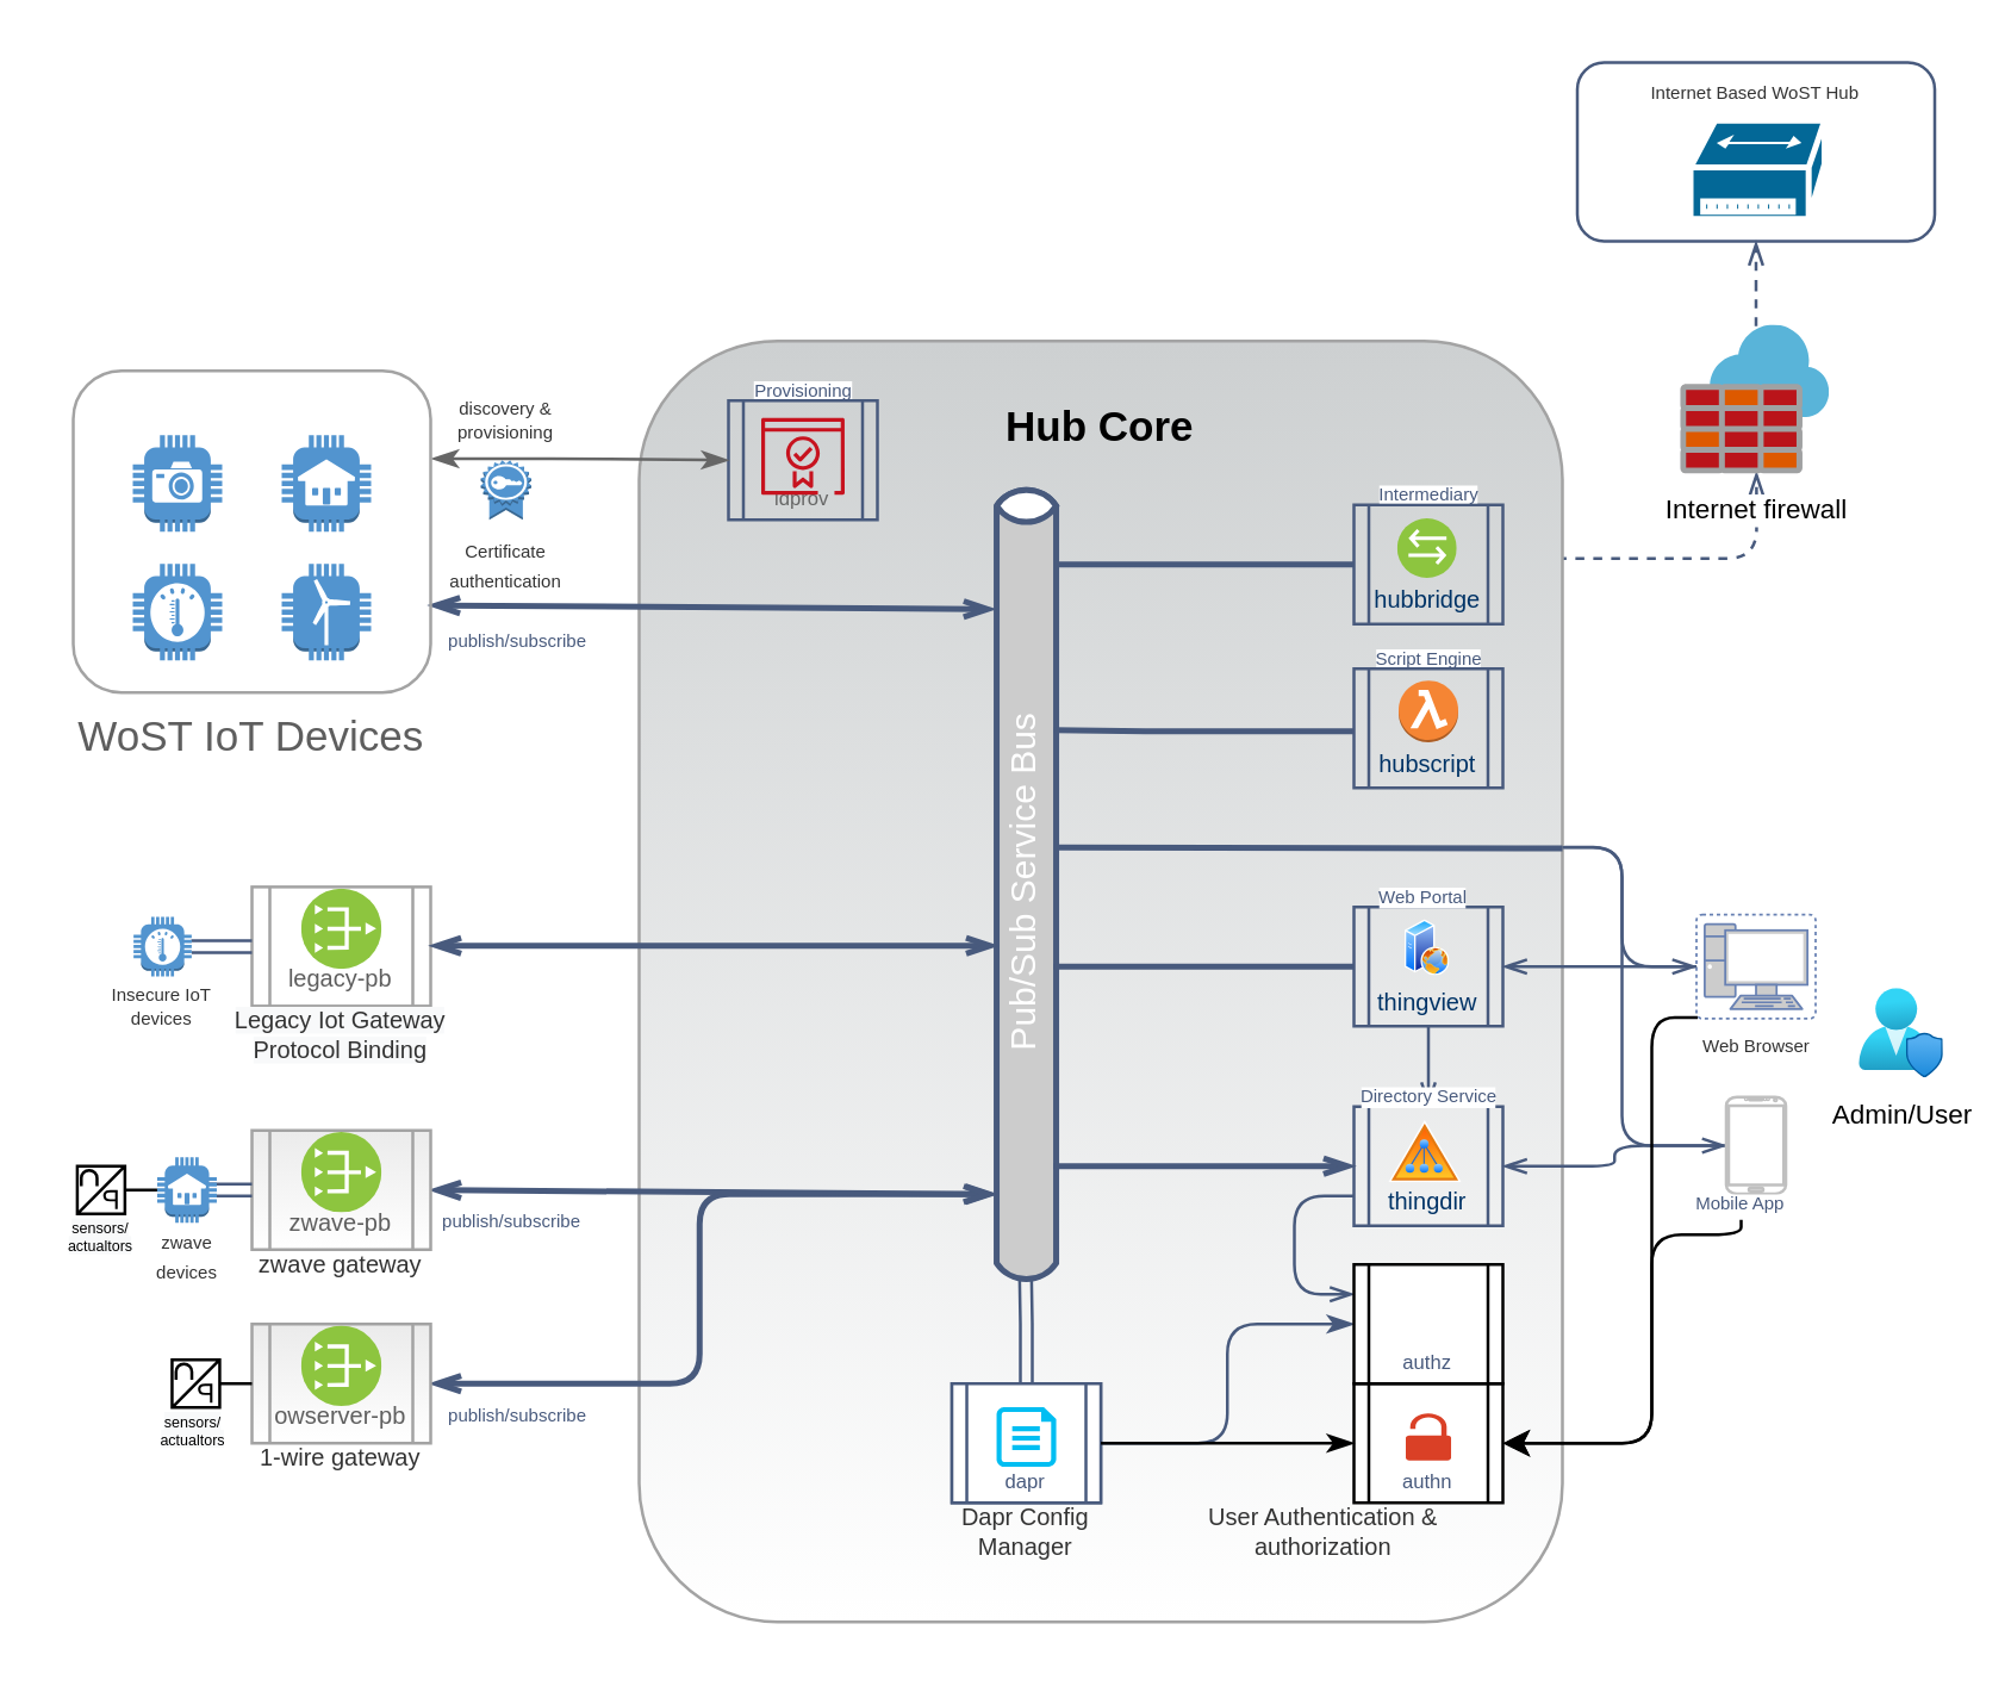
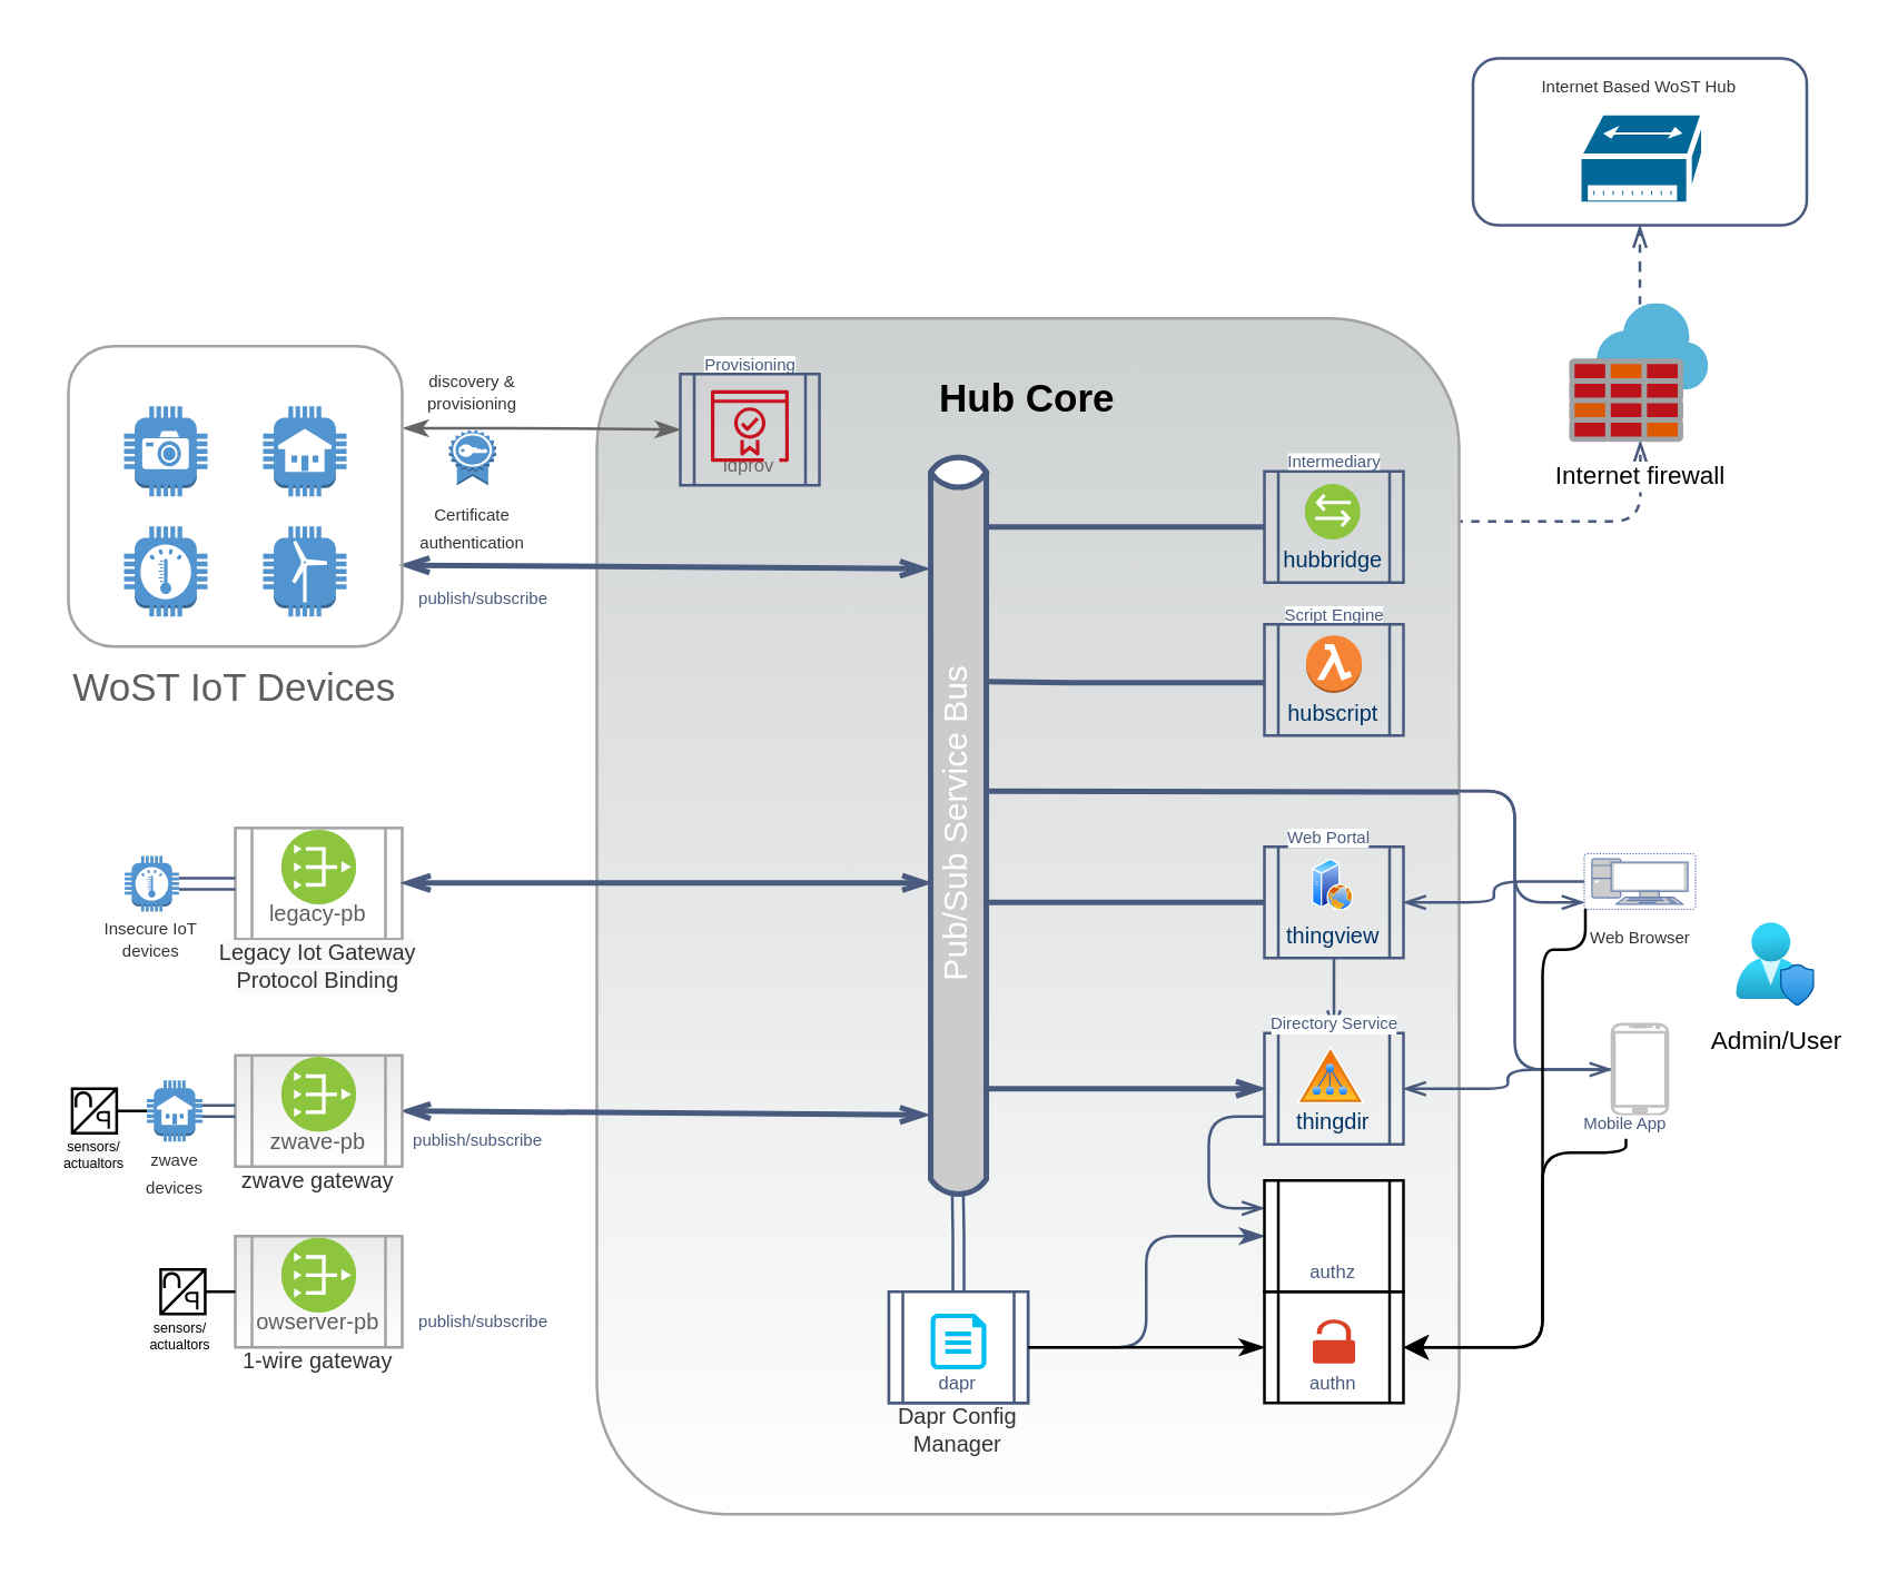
- <mxCell id="83" value="Web Browser" style="verticalAlign=top;verticalLabelPosition=bottom;labelPosition=center;align=center;html=1;outlineConnect=0;fillColor=#CCCCCC;strokeColor=#6881B3;gradientColor=none;gradientDirection=north;strokeWidth=2;shape=mxgraph.networks.virtual_pc;fontSize=6;fontColor=#333333;" parent="1" vertex="1"><mxGeometry x="569" y="306.51" width="40" height="34.98" as="geometry" /></mxCell>
+ <mxCell id="83" value="Web Browser" style="verticalAlign=top;verticalLabelPosition=bottom;labelPosition=center;align=center;html=1;outlineConnect=0;fillColor=#CCCCCC;strokeColor=#6881B3;gradientColor=none;gradientDirection=north;strokeWidth=2;shape=mxgraph.networks.virtual_pc;fontSize=6;fontColor=#333333;" parent="1" vertex="1"><mxGeometry x="569" y="306.51" width="40" height="20" as="geometry" /></mxCell>
- <mxCell id="7" style="edgeStyle=orthogonalEdgeStyle;rounded=1;orthogonalLoop=1;jettySize=auto;html=1;entryX=1;entryY=0.5;entryDx=0;entryDy=0;fontSize=6;fontColor=#333333;startArrow=openThin;startFill=0;endArrow=openThin;endFill=0;strokeColor=#485A7D;exitX=0.115;exitY=0.237;exitDx=0;exitDy=0;exitPerimeter=0;strokeWidth=2;" parent="1" source="8" target="56" edge="1"><mxGeometry relative="1" as="geometry" /></mxCell>
- <mxCell id="37" value="&lt;font style=&quot;font-size: 8px&quot; color=&quot;#333333&quot;&gt;User Authentication &amp;amp; authorization&lt;/font&gt;" style="text;html=1;strokeColor=none;fillColor=none;align=center;verticalAlign=middle;whiteSpace=wrap;rounded=0;fontSize=8;" parent="1" vertex="1"><mxGeometry x="394" y="504" width="100" height="20" as="geometry" /></mxCell>
